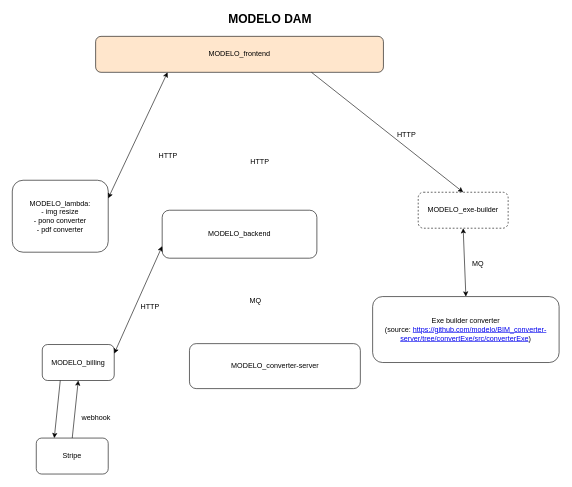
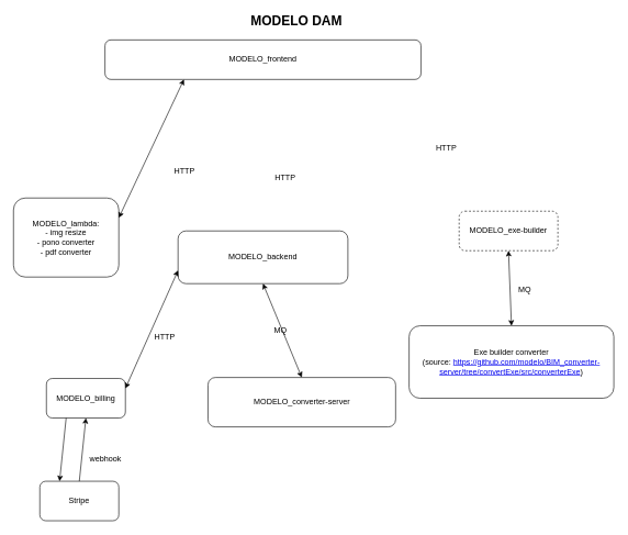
- <mxCell id="8" value="MODELO_frontend" style="rounded=1;whiteSpace=wrap;html=1;fillColor=#ffe6cc;" vertex="1" parent="1"><mxGeometry x="159" y="60" width="480" height="60" as="geometry" /></mxCell>
+ <mxCell id="8" value="MODELO_frontend" style="rounded=1;whiteSpace=wrap;html=1;" vertex="1" parent="1"><mxGeometry x="159" y="60" width="480" height="60" as="geometry" /></mxCell>
- <mxCell id="12" value="" style="endArrow=classic;html=1;entryX=0.5;entryY=0;entryDx=0;entryDy=0;exitX=0.75;exitY=1;exitDx=0;exitDy=0;" edge="1" parent="1" source="8" target="7"><mxGeometry width="50" height="50" relative="1" as="geometry"><mxPoint x="30" y="690" as="sourcePoint" /><mxPoint x="80" y="640" as="targetPoint" /></mxGeometry></mxCell>
+ <mxCell id="16" value="" style="endArrow=classic;startArrow=classic;html=1;entryX=0.5;entryY=0;entryDx=0;entryDy=0;exitX=0.5;exitY=1;exitDx=0;exitDy=0;" edge="1" parent="1" source="3" target="4"><mxGeometry width="50" height="50" relative="1" as="geometry"><mxPoint x="322" y="252.5" as="sourcePoint" /><mxPoint x="320" y="162.5" as="targetPoint" /></mxGeometry></mxCell>
